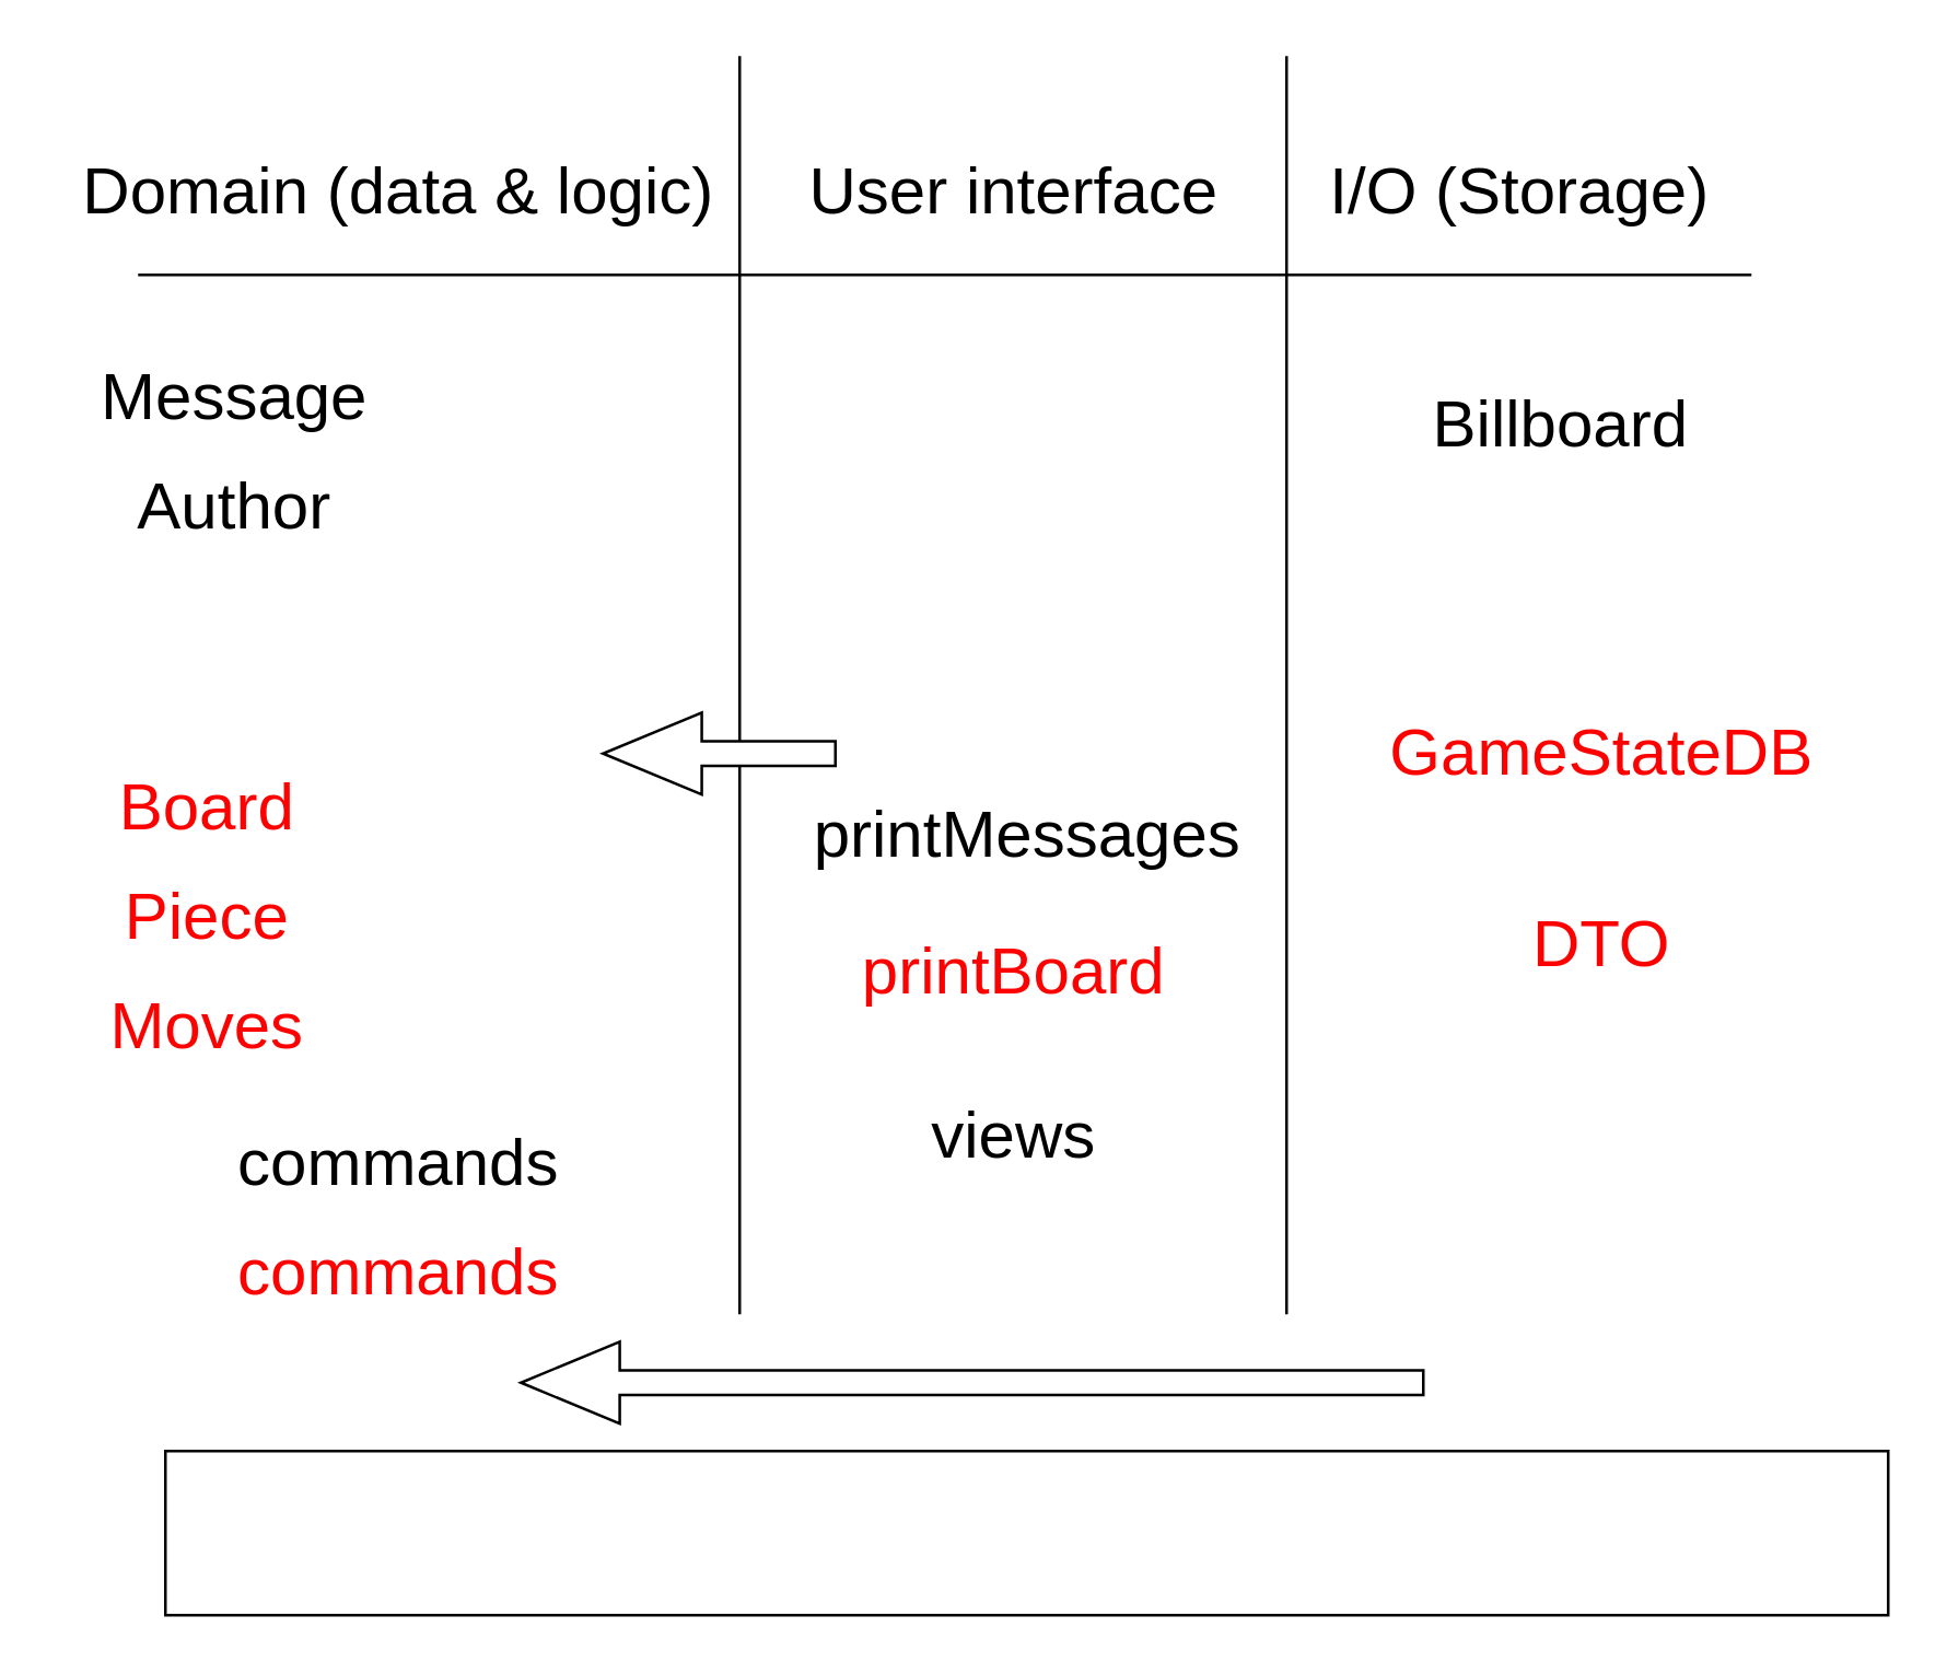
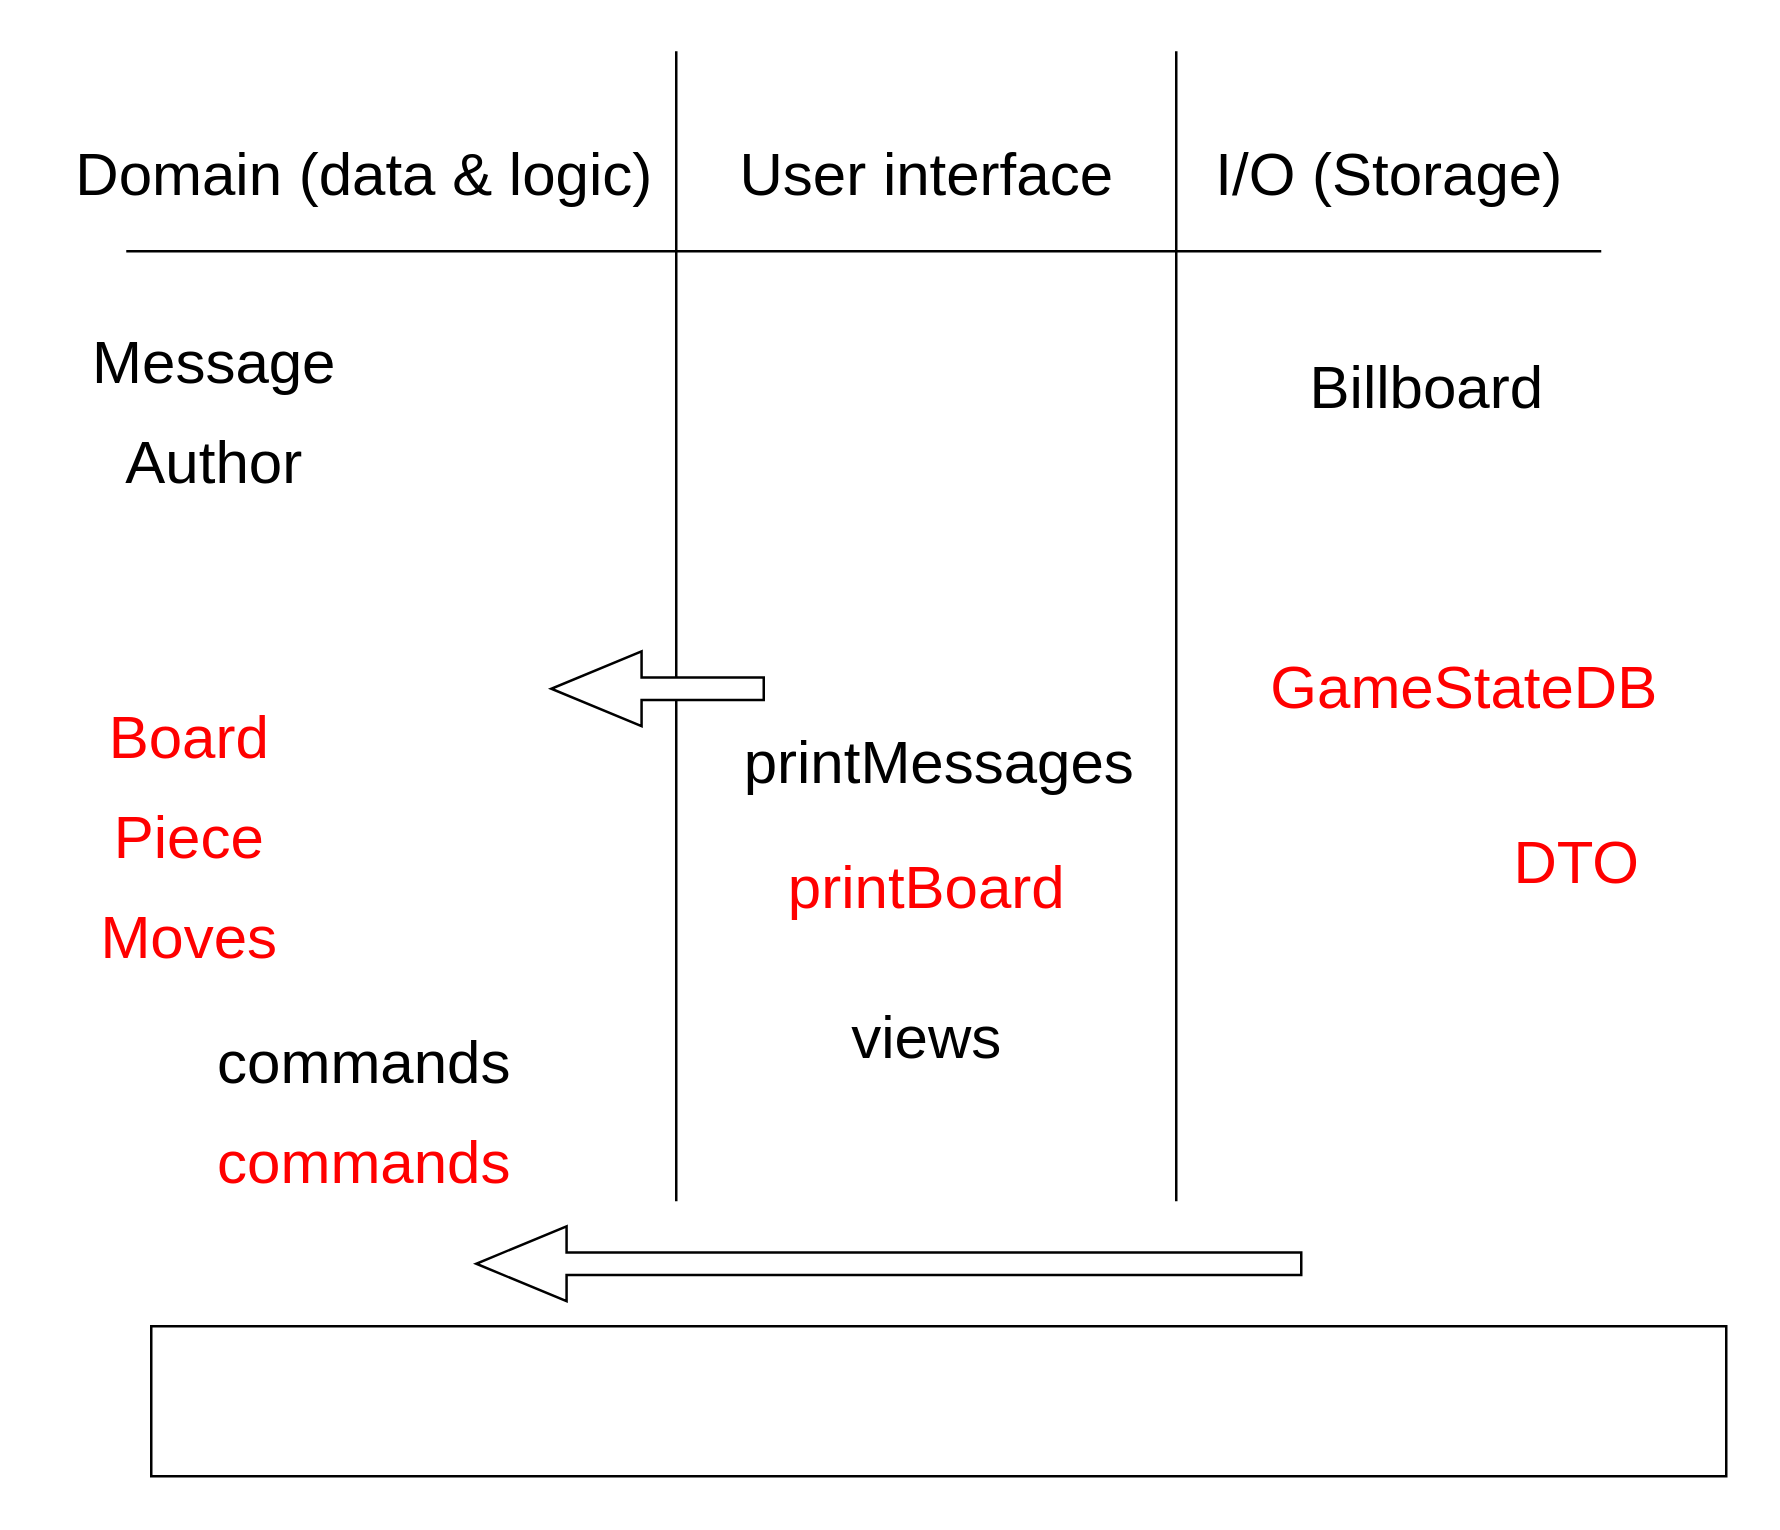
- <mxCell id="21" value="DTO" style="text;html=1;align=center;verticalAlign=middle;resizable=0;points=[];autosize=1;strokeColor=none;fillColor=none;fontSize=24;fontColor=#FF0000;" parent="1" vertex="1"><mxGeometry x="550" y="330" width="70" height="30" as="geometry" /></mxCell>
+ <mxCell id="21" value="DTO" style="text;html=1;align=center;verticalAlign=middle;resizable=0;points=[];autosize=1;strokeColor=none;fillColor=none;fontSize=24;fontColor=#FF0000;" parent="1" vertex="1"><mxGeometry x="595" y="330" width="70" height="30" as="geometry" /></mxCell>
